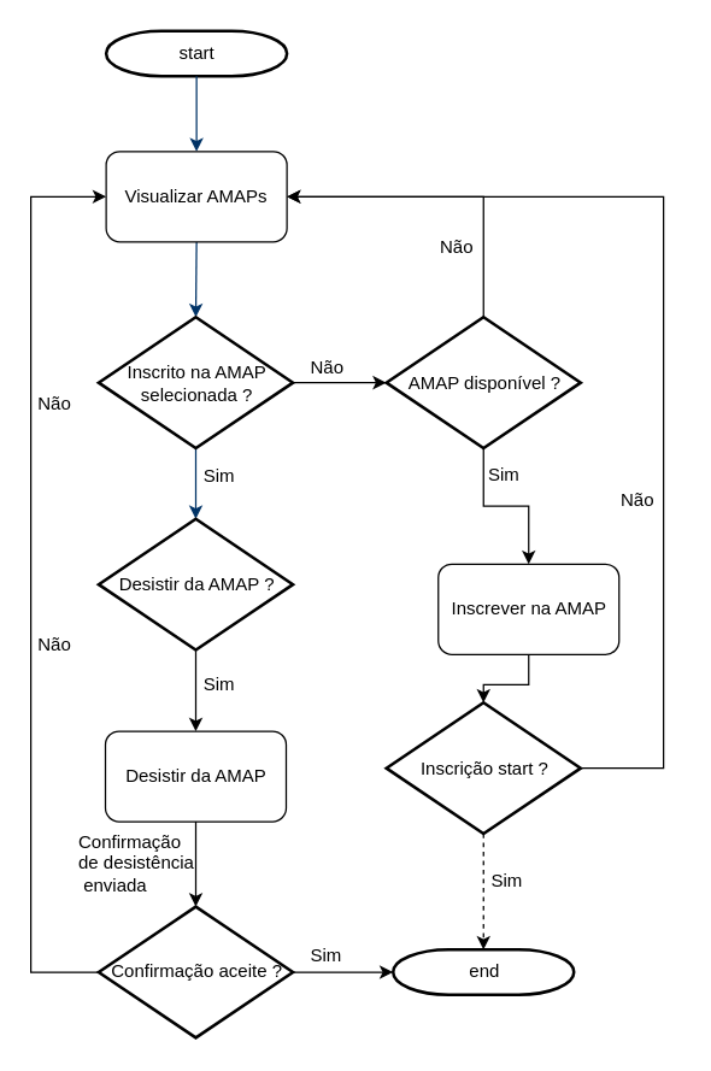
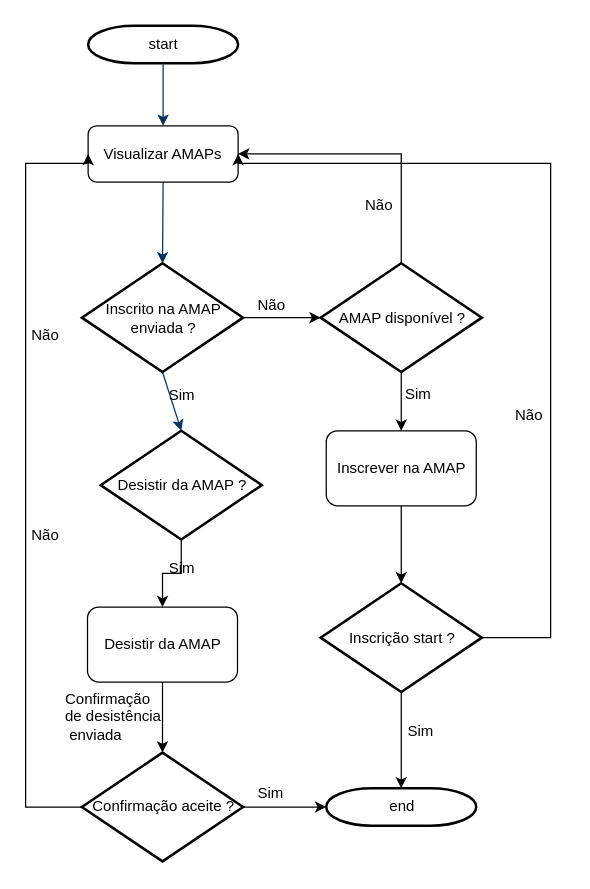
- <mxCell id="8" value="Visualizar AMAPs" style="rounded=1;whiteSpace=wrap;html=1;" parent="1" vertex="1"><mxGeometry x="70" y="100" width="120" height="60" as="geometry" /></mxCell>
+ <mxCell id="8" value="Visualizar AMAPs" style="rounded=1;whiteSpace=wrap;html=1;" parent="1" vertex="1"><mxGeometry x="70" y="100" width="120" height="45" as="geometry" /></mxCell>
- <mxCell id="9" value="Inscrito na AMAP&lt;div&gt;selecionada ?&lt;/div&gt;" style="shape=mxgraph.flowchart.decision;strokeWidth=2;gradientColor=none;gradientDirection=north;fontStyle=0;html=1;" parent="1" vertex="1"><mxGeometry x="65" y="210" width="129" height="87" as="geometry" /></mxCell>
+ <mxCell id="9" value="Inscrito na AMAP&lt;div&gt;enviada ?&lt;/div&gt;" style="shape=mxgraph.flowchart.decision;strokeWidth=2;gradientColor=none;gradientDirection=north;fontStyle=0;html=1;" parent="1" vertex="1"><mxGeometry x="65" y="210" width="129" height="87" as="geometry" /></mxCell>
- <mxCell id="18" value="Desistir da AMAP ?" style="shape=mxgraph.flowchart.decision;strokeWidth=2;gradientColor=none;gradientDirection=north;fontStyle=0;html=1;" parent="1" vertex="1"><mxGeometry x="65" y="344" width="129" height="87" as="geometry" /></mxCell>
+ <mxCell id="18" value="Desistir da AMAP ?" style="shape=mxgraph.flowchart.decision;strokeWidth=2;gradientColor=none;gradientDirection=north;fontStyle=0;html=1;" parent="1" vertex="1"><mxGeometry x="80" y="344" width="129" height="87" as="geometry" /></mxCell>
- <mxCell id="20" value="Inscrever na AMAP" style="rounded=1;whiteSpace=wrap;html=1;" parent="1" vertex="1"><mxGeometry x="290.5" y="374" width="120" height="60" as="geometry" /></mxCell>
+ <mxCell id="20" value="Inscrever na AMAP" style="rounded=1;whiteSpace=wrap;html=1;" parent="1" vertex="1"><mxGeometry x="260.5" y="344" width="120" height="60" as="geometry" /></mxCell>
- <mxCell id="27" style="edgeStyle=orthogonalEdgeStyle;rounded=0;orthogonalLoop=1;jettySize=auto;html=1;exitX=0.5;exitY=1;exitDx=0;exitDy=0;exitPerimeter=0;entryX=0.5;entryY=0;entryDx=0;entryDy=0;entryPerimeter=0;dashed=1;" edge="1" parent="1" source="25" target="7"><mxGeometry relative="1" as="geometry" /></mxCell>
+ <mxCell id="27" style="edgeStyle=orthogonalEdgeStyle;rounded=0;orthogonalLoop=1;jettySize=auto;html=1;exitX=0.5;exitY=1;exitDx=0;exitDy=0;exitPerimeter=0;entryX=0.5;entryY=0;entryDx=0;entryDy=0;entryPerimeter=0;" edge="1" parent="1" source="25" target="7"><mxGeometry relative="1" as="geometry" /></mxCell>
